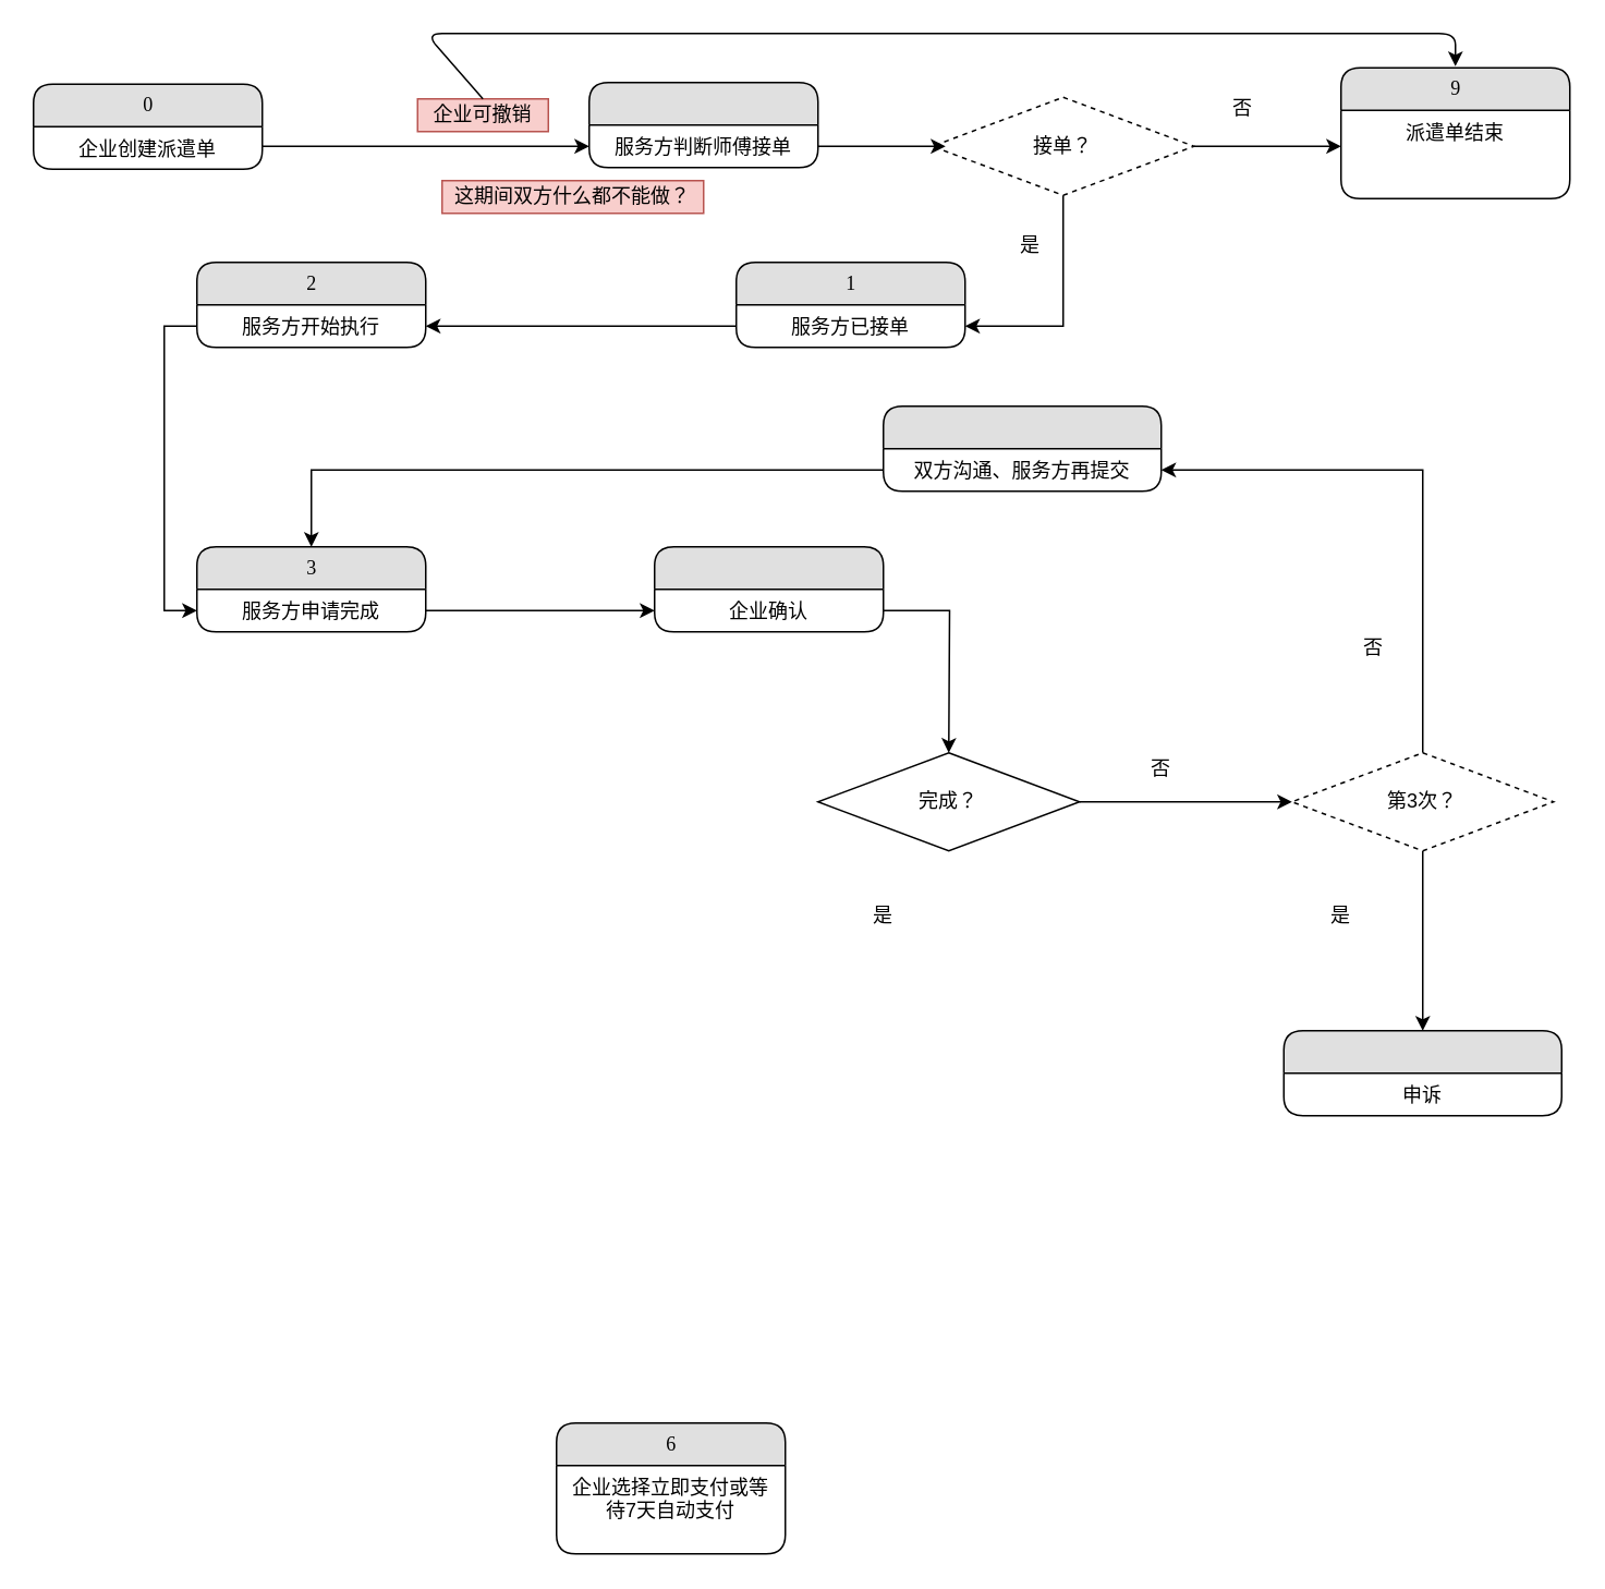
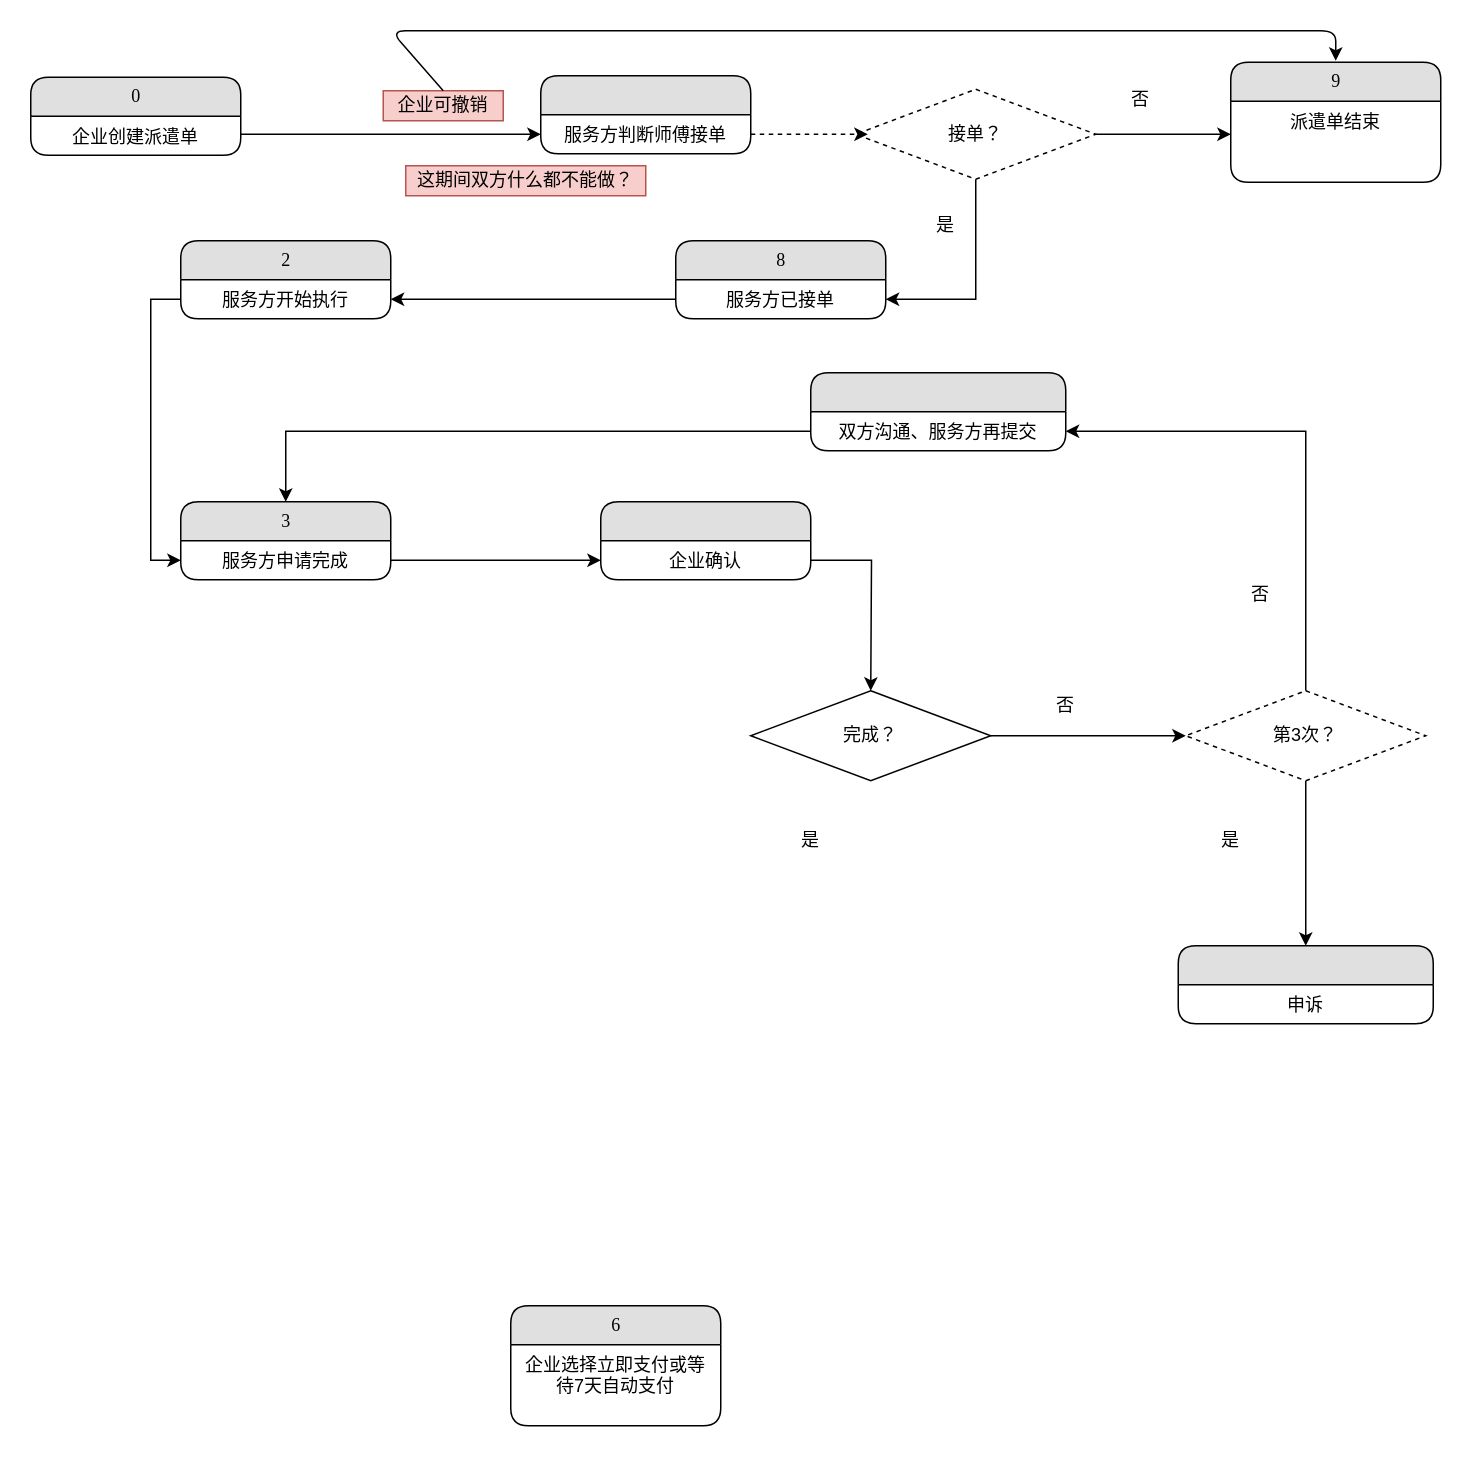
- <mxCell id="23" style="edgeStyle=orthogonalEdgeStyle;rounded=0;orthogonalLoop=1;jettySize=auto;html=1;entryX=0.05;entryY=0.5;entryDx=0;entryDy=0;entryPerimeter=0;" edge="1" parent="1" source="5" target="20"><mxGeometry relative="1" as="geometry" /></mxCell>
+ <mxCell id="23" style="edgeStyle=orthogonalEdgeStyle;rounded=0;orthogonalLoop=1;jettySize=auto;html=1;entryX=0.05;entryY=0.5;entryDx=0;entryDy=0;entryPerimeter=0;dashed=1;" edge="1" parent="1" source="5" target="20"><mxGeometry relative="1" as="geometry" /></mxCell>
- <mxCell id="6" value="1" style="swimlane;html=1;fontStyle=0;childLayout=stackLayout;horizontal=1;startSize=26;fillColor=#e0e0e0;horizontalStack=0;resizeParent=1;resizeLast=0;collapsible=1;marginBottom=0;swimlaneFillColor=#ffffff;align=center;rounded=1;shadow=0;comic=0;labelBackgroundColor=none;strokeWidth=1;fontFamily=Verdana;fontSize=12" vertex="1" parent="1"><mxGeometry x="450" y="160" width="140" height="52" as="geometry" /></mxCell>
+ <mxCell id="6" value="8" style="swimlane;html=1;fontStyle=0;childLayout=stackLayout;horizontal=1;startSize=26;fillColor=#e0e0e0;horizontalStack=0;resizeParent=1;resizeLast=0;collapsible=1;marginBottom=0;swimlaneFillColor=#ffffff;align=center;rounded=1;shadow=0;comic=0;labelBackgroundColor=none;strokeWidth=1;fontFamily=Verdana;fontSize=12" vertex="1" parent="1"><mxGeometry x="450" y="160" width="140" height="52" as="geometry" /></mxCell>
